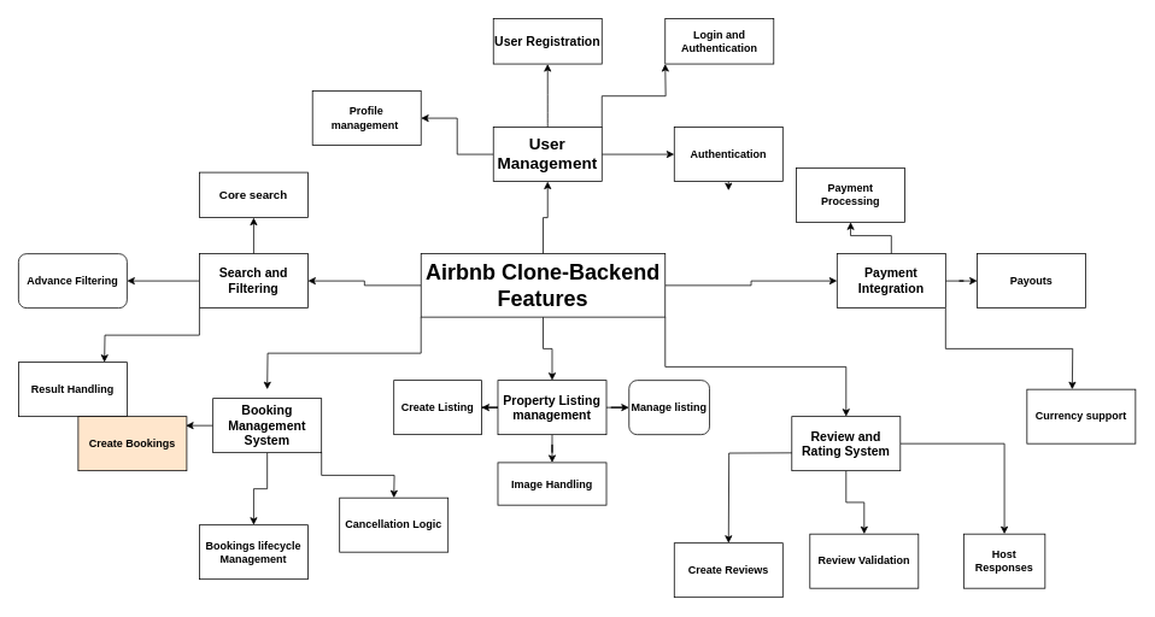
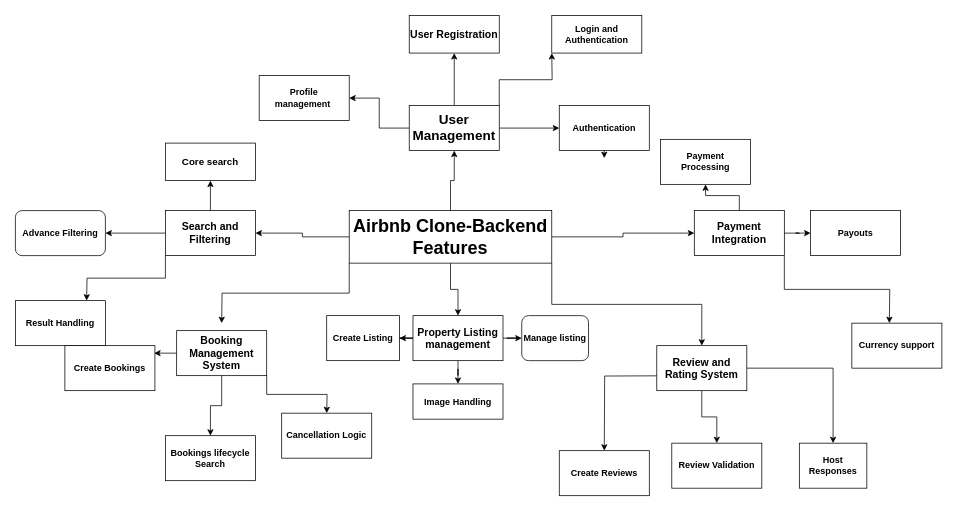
- <mxCell id="46" value="&lt;b&gt;&lt;font style=&quot;font-size: 12px;&quot;&gt;Create Bookings&lt;/font&gt;&lt;/b&gt;" style="rounded=0;whiteSpace=wrap;html=1;fillColor=#ffe6cc;" vertex="1" parent="1"><mxGeometry x="86" y="460" width="120" height="60" as="geometry" /></mxCell>
+ <mxCell id="46" value="&lt;b&gt;&lt;font style=&quot;font-size: 12px;&quot;&gt;Create Bookings&lt;/font&gt;&lt;/b&gt;" style="rounded=0;whiteSpace=wrap;html=1;" vertex="1" parent="1"><mxGeometry x="86" y="460" width="120" height="60" as="geometry" /></mxCell>
- <mxCell id="45" value="&lt;b&gt;Bookings lifecycle Management&lt;/b&gt;" style="rounded=0;whiteSpace=wrap;html=1;" vertex="1" parent="1"><mxGeometry x="220" y="580" width="120" height="60" as="geometry" /></mxCell>
+ <mxCell id="45" value="&lt;b&gt;Bookings lifecycle Search&lt;/b&gt;" style="rounded=0;whiteSpace=wrap;html=1;" vertex="1" parent="1"><mxGeometry x="220" y="580" width="120" height="60" as="geometry" /></mxCell>
